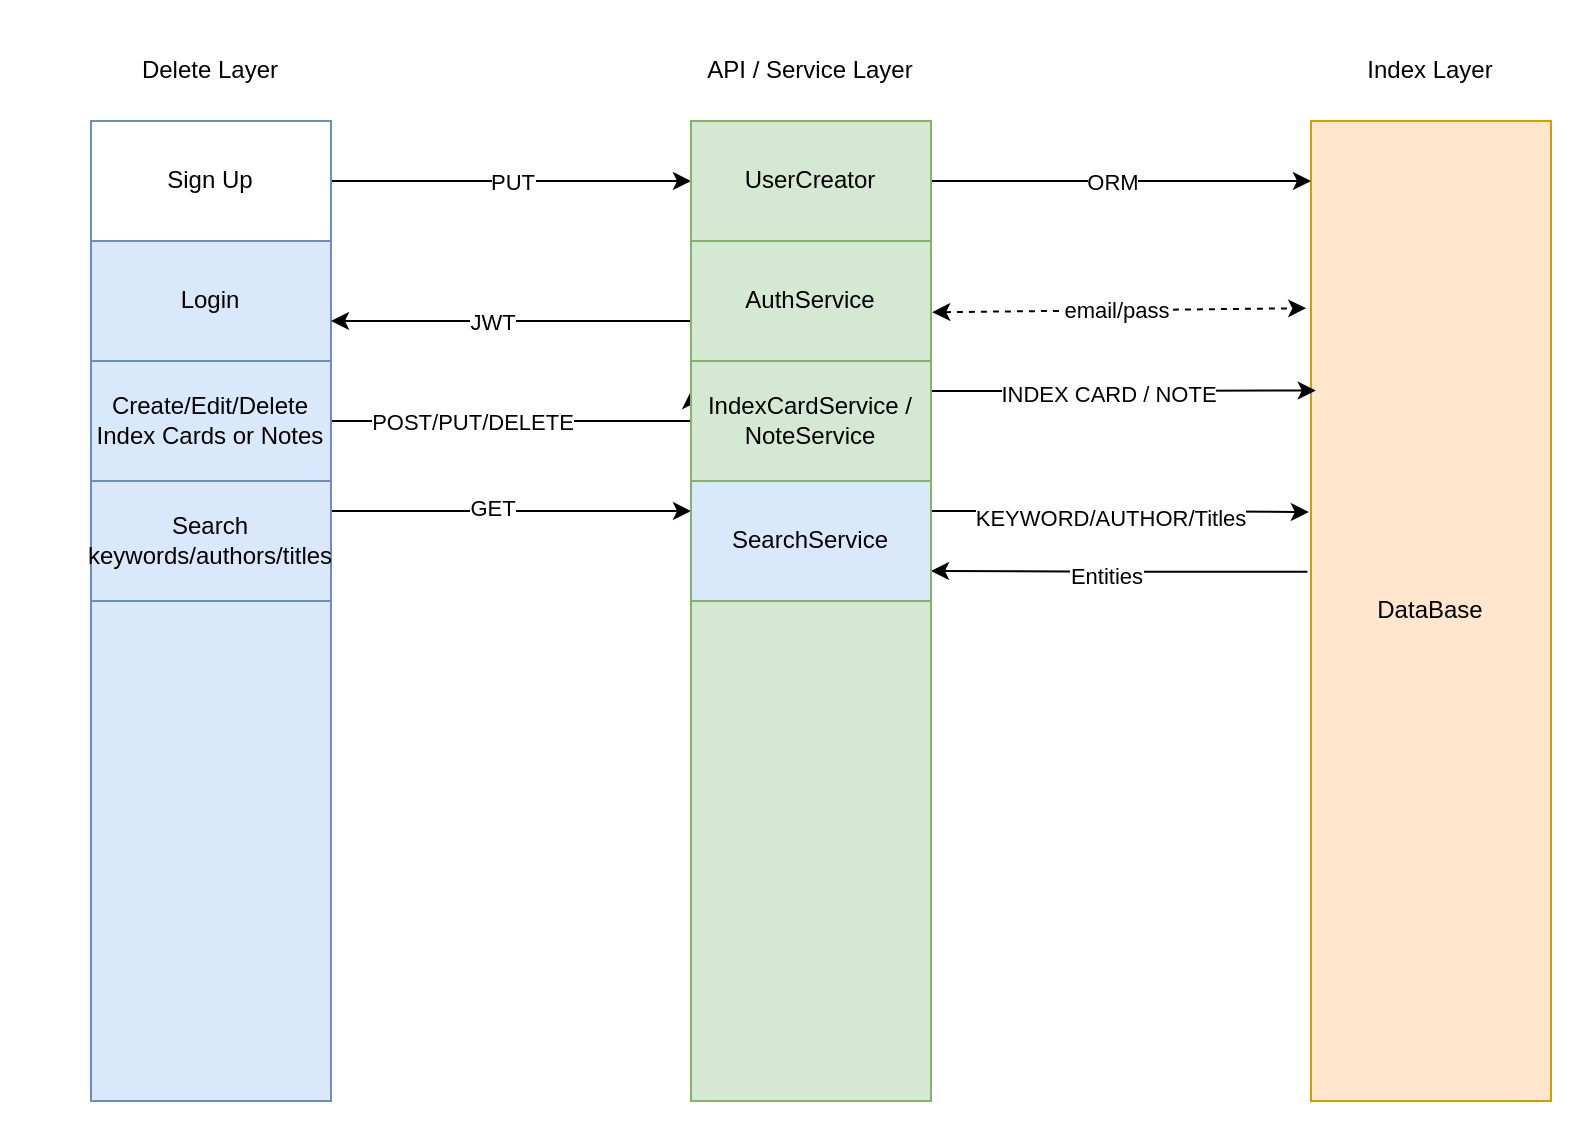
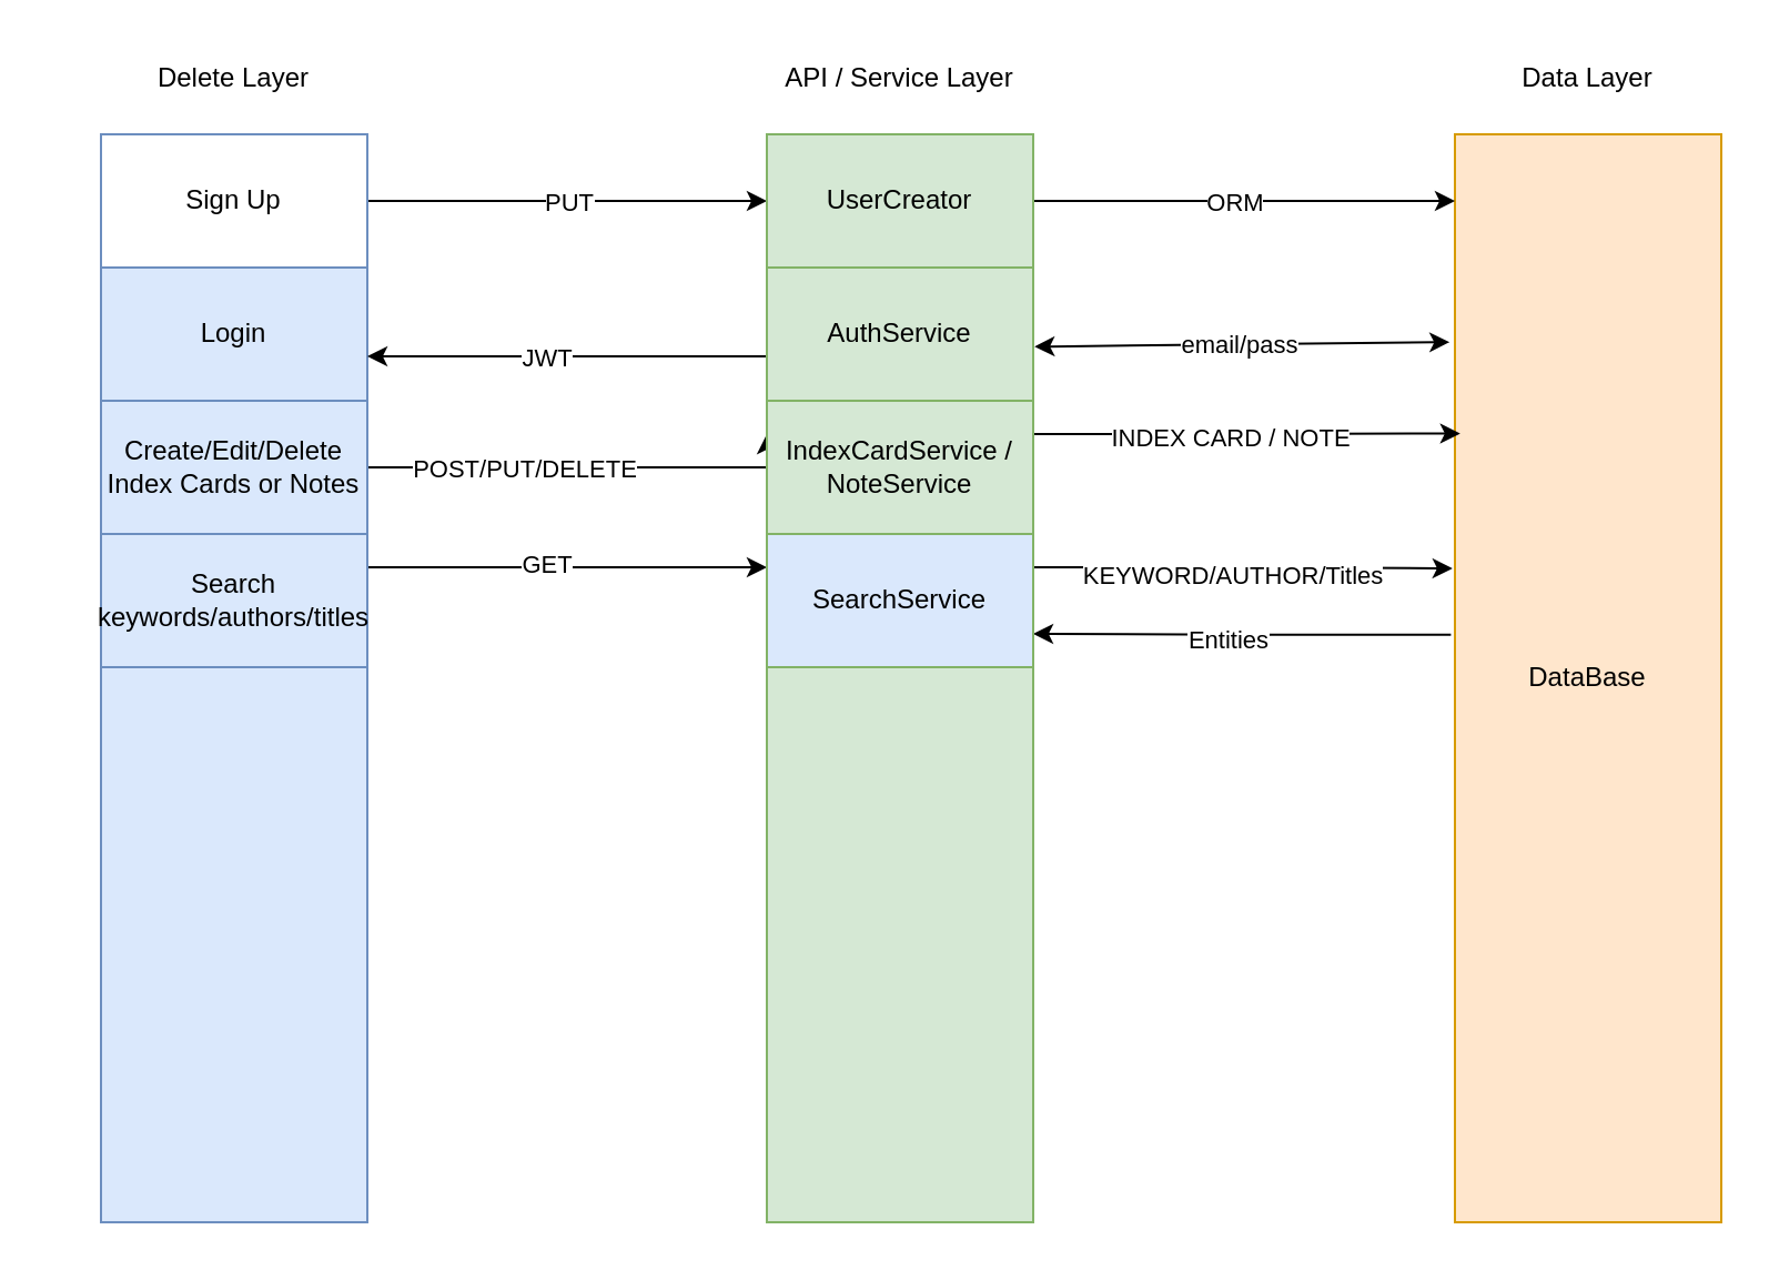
- <mxCell id="33" value="Index Layer" style="text;html=1;strokeColor=none;fillColor=none;align=center;verticalAlign=middle;whiteSpace=wrap;rounded=0;" vertex="1" parent="1"><mxGeometry x="655" y="20" width="120" height="30" as="geometry" /></mxCell>
+ <mxCell id="33" value="Data Layer" style="text;html=1;strokeColor=none;fillColor=none;align=center;verticalAlign=middle;whiteSpace=wrap;rounded=0;" vertex="1" parent="1"><mxGeometry x="655" y="20" width="120" height="30" as="geometry" /></mxCell>
- <mxCell id="26" value="" style="endArrow=classic;startArrow=classic;html=1;rounded=0;entryX=-0.02;entryY=0.191;entryDx=0;entryDy=0;entryPerimeter=0;exitX=1.005;exitY=0.594;exitDx=0;exitDy=0;exitPerimeter=0;dashed=1;" parent="1" source="16" target="6" edge="1"><mxGeometry width="50" height="50" relative="1" as="geometry"><mxPoint x="475" y="160" as="sourcePoint" /><mxPoint x="525" y="110" as="targetPoint" /></mxGeometry></mxCell>
+ <mxCell id="26" value="" style="endArrow=classic;startArrow=classic;html=1;rounded=0;entryX=-0.02;entryY=0.191;entryDx=0;entryDy=0;entryPerimeter=0;exitX=1.005;exitY=0.594;exitDx=0;exitDy=0;exitPerimeter=0;" parent="1" source="16" target="6" edge="1"><mxGeometry width="50" height="50" relative="1" as="geometry"><mxPoint x="475" y="160" as="sourcePoint" /><mxPoint x="525" y="110" as="targetPoint" /></mxGeometry></mxCell>
